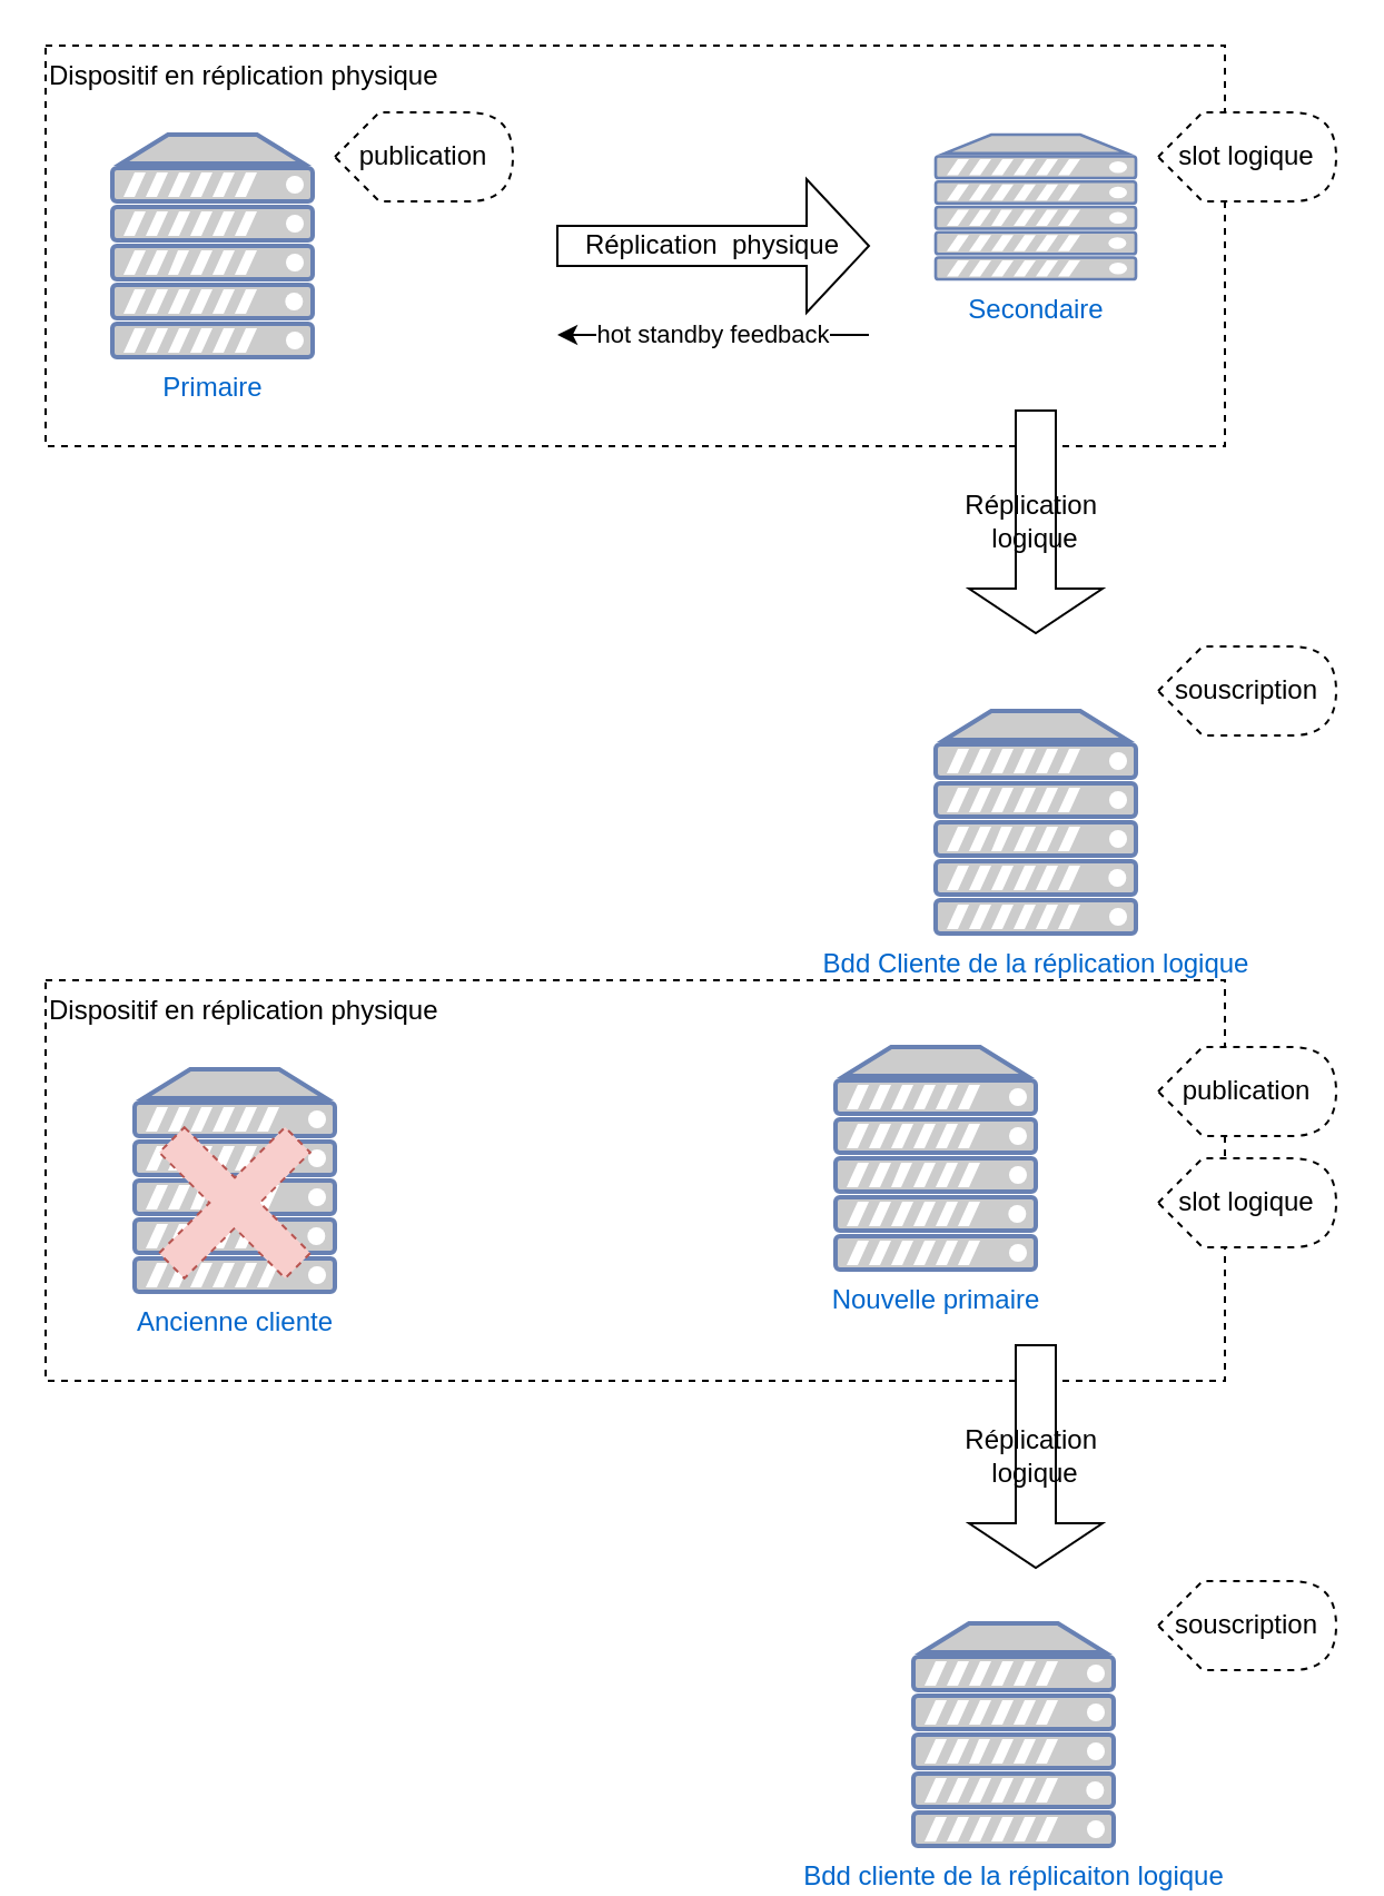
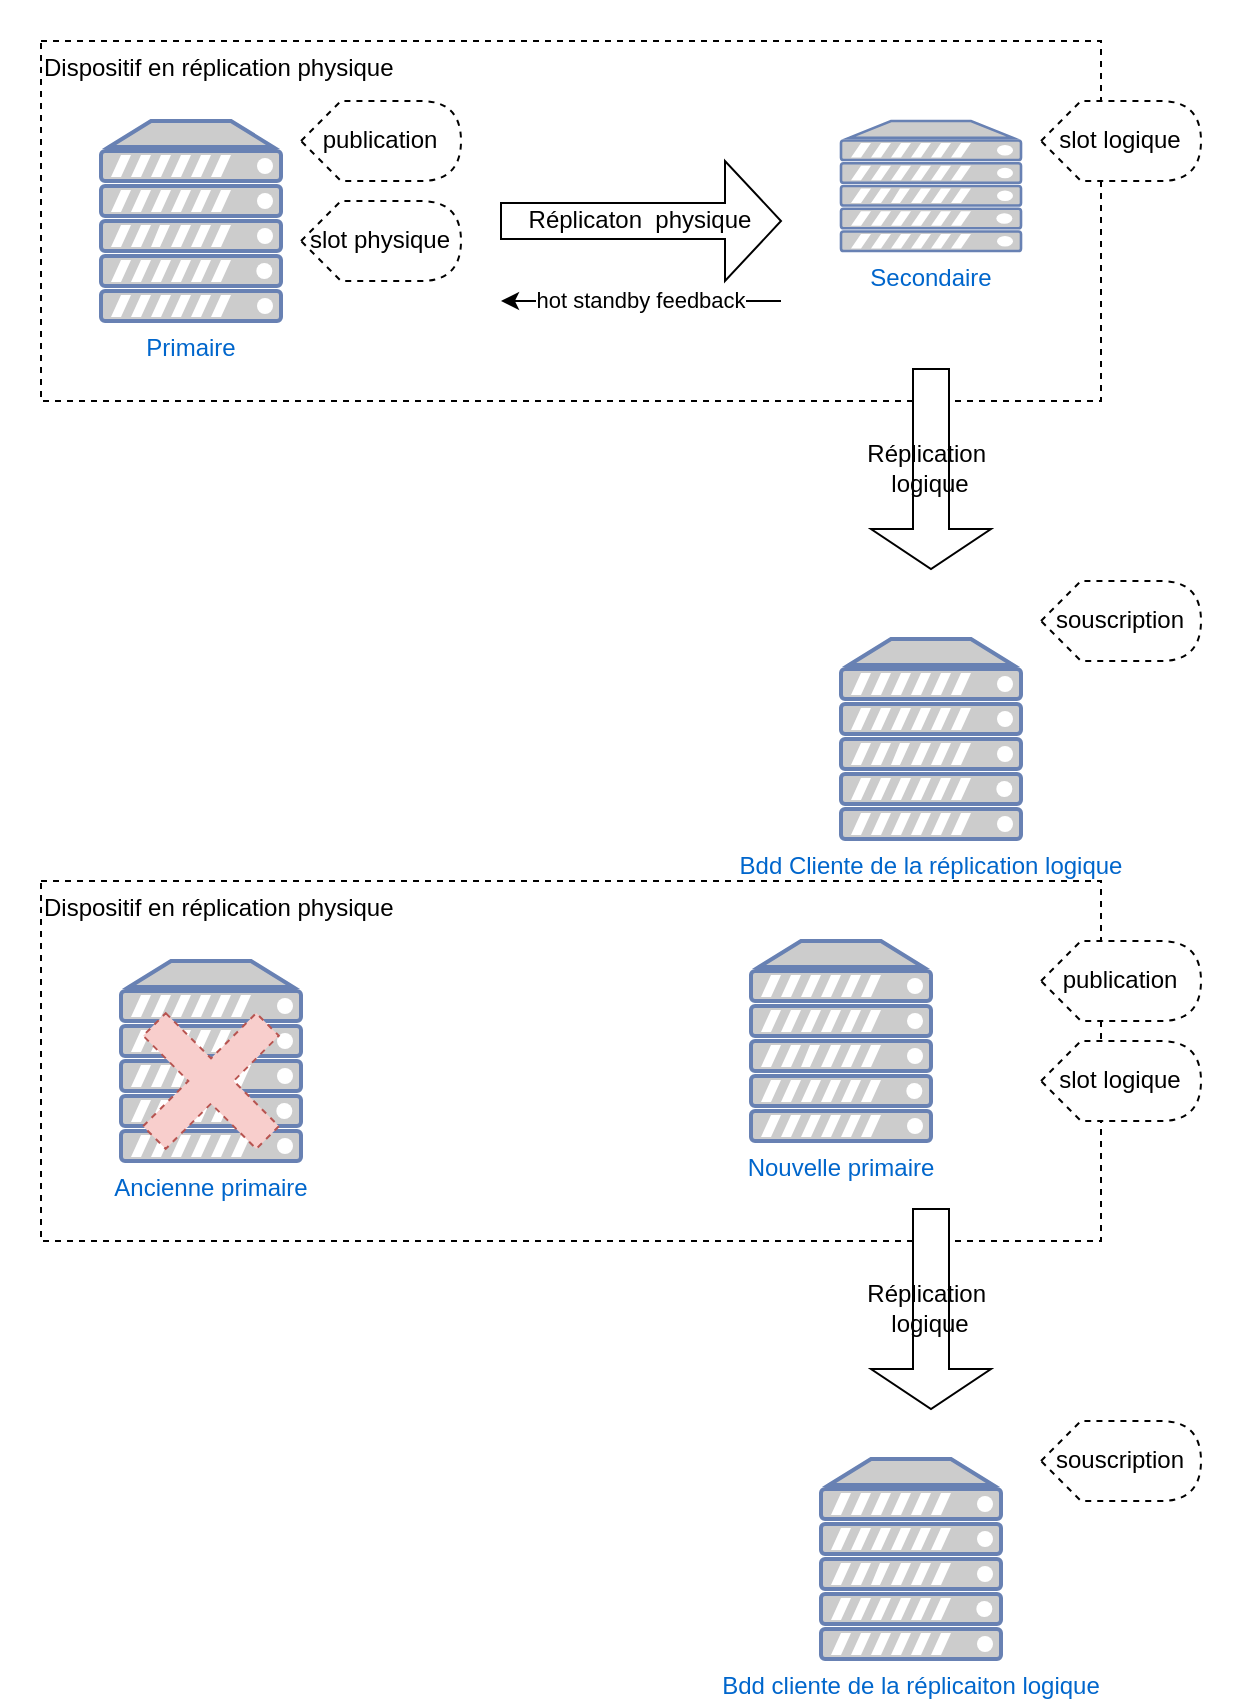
- <mxCell id="6" value="Réplication&amp;nbsp; physique" style="shape=singleArrow;whiteSpace=wrap;html=1;" vertex="1" parent="1"><mxGeometry x="250" y="80" width="140" height="60" as="geometry" /></mxCell>
+ <mxCell id="6" value="Réplicaton&amp;nbsp; physique" style="shape=singleArrow;whiteSpace=wrap;html=1;" vertex="1" parent="1"><mxGeometry x="250" y="80" width="140" height="60" as="geometry" /></mxCell>
+ <mxCell id="20" value="slot physique" style="shape=display;whiteSpace=wrap;html=1;dashed=1;" vertex="1" parent="1"><mxGeometry x="150" y="100" width="80" height="40" as="geometry" /></mxCell>
- <mxCell id="11" value="Ancienne cliente" style="fontColor=#0066CC;verticalAlign=top;verticalLabelPosition=bottom;labelPosition=center;align=center;html=1;outlineConnect=0;fillColor=#CCCCCC;strokeColor=#6881B3;gradientColor=none;gradientDirection=north;strokeWidth=2;shape=mxgraph.networks.server;" vertex="1" parent="1"><mxGeometry x="60" y="480" width="90" height="100" as="geometry" /></mxCell>
+ <mxCell id="11" value="Ancienne primaire" style="fontColor=#0066CC;verticalAlign=top;verticalLabelPosition=bottom;labelPosition=center;align=center;html=1;outlineConnect=0;fillColor=#CCCCCC;strokeColor=#6881B3;gradientColor=none;gradientDirection=north;strokeWidth=2;shape=mxgraph.networks.server;" vertex="1" parent="1"><mxGeometry x="60" y="480" width="90" height="100" as="geometry" /></mxCell>
